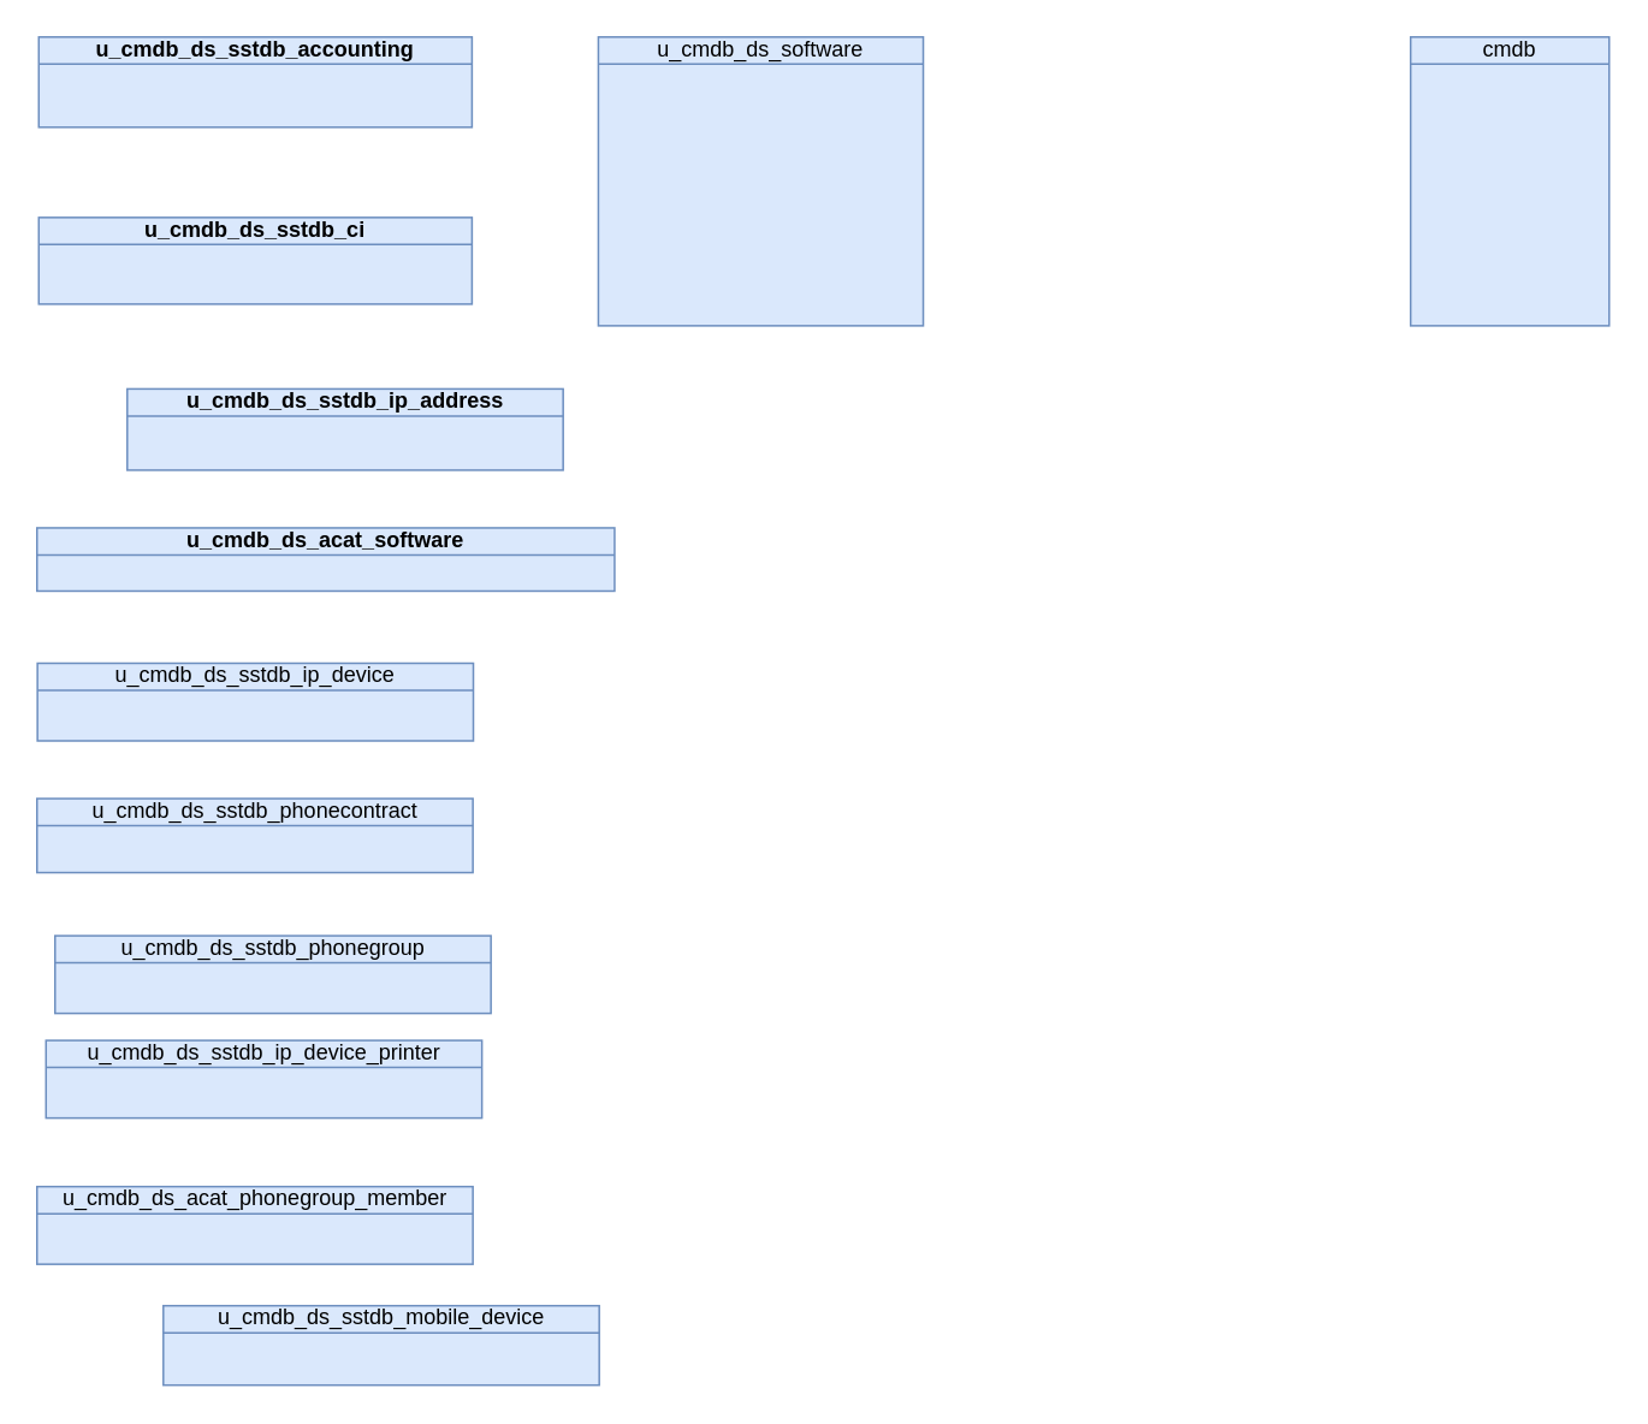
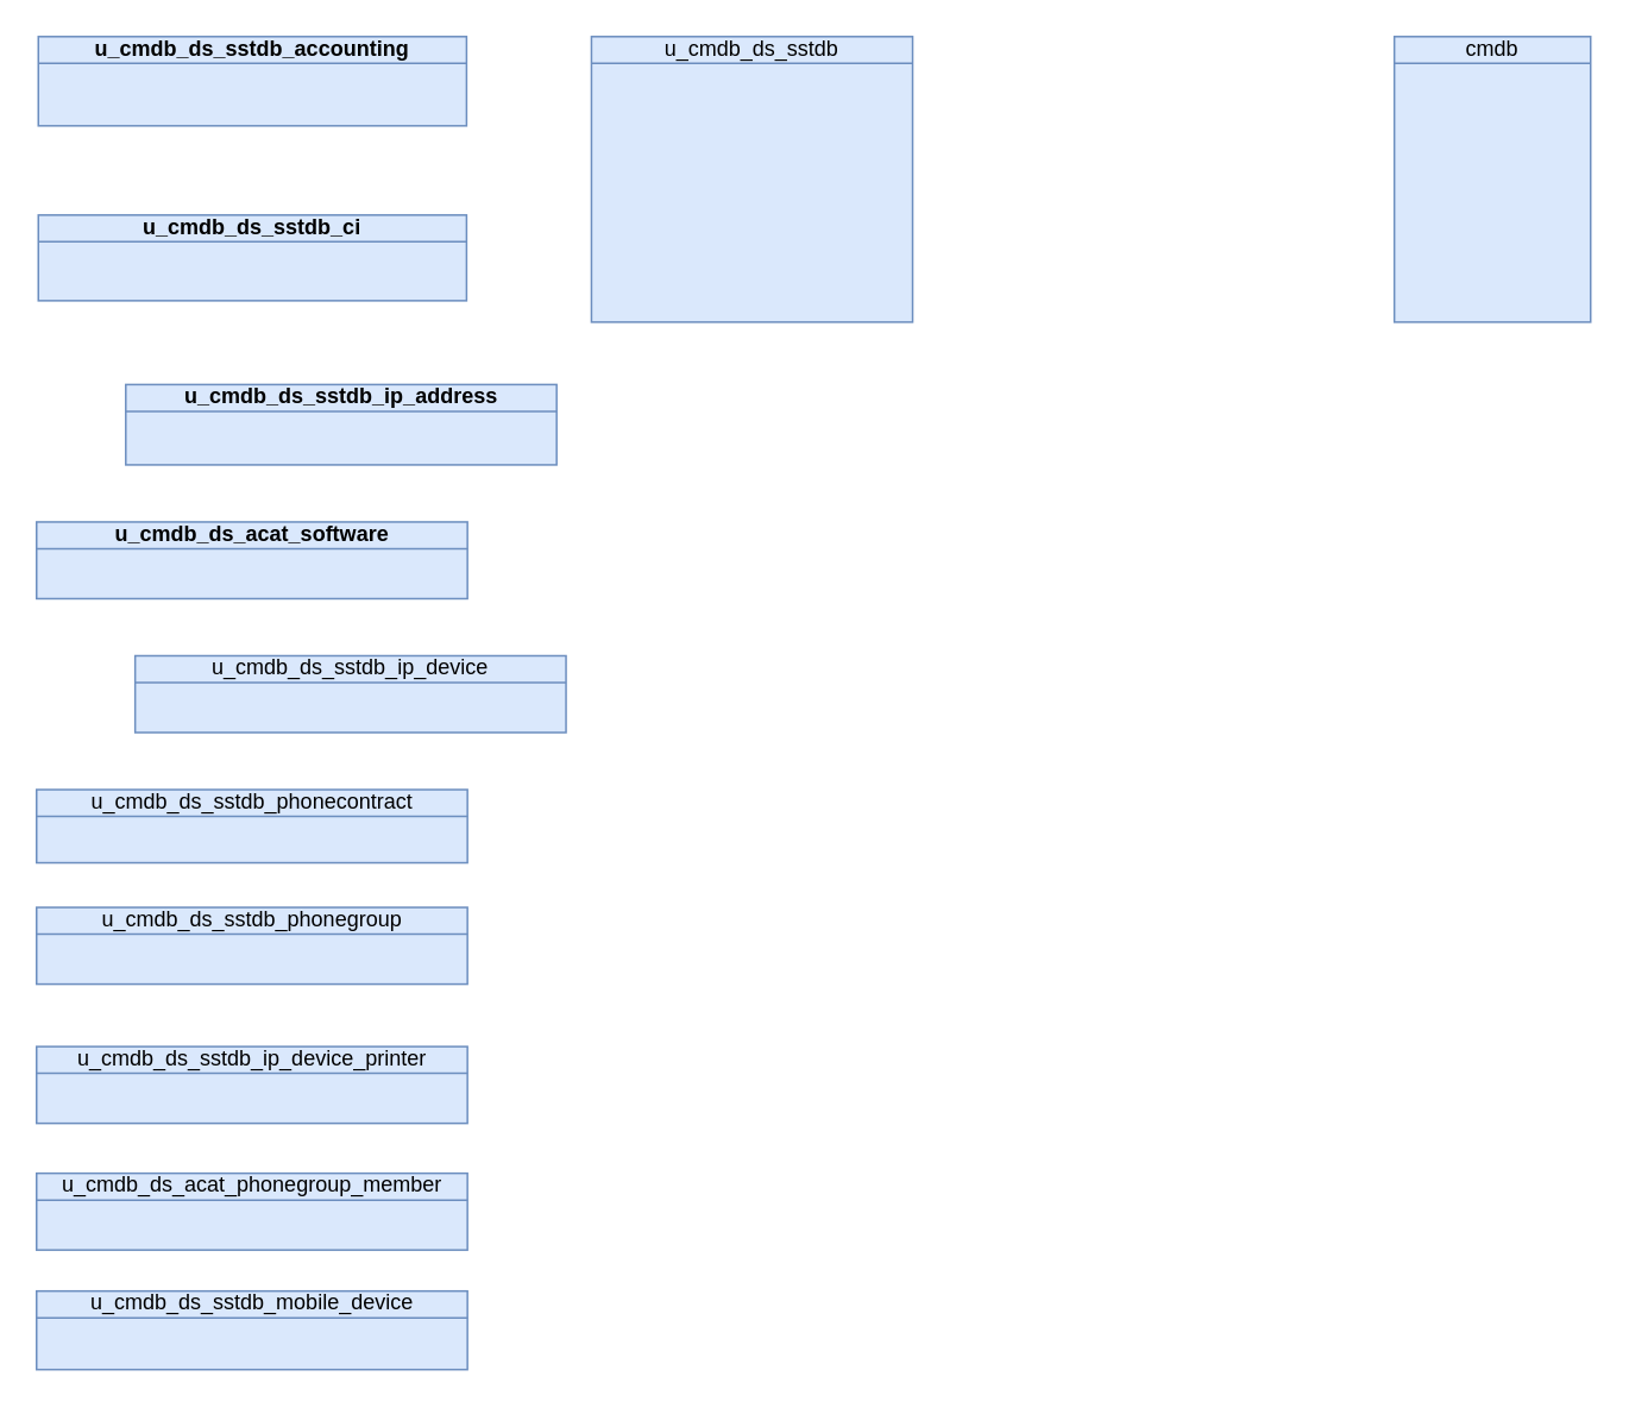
- <mxCell id="2" value="u_cmdb_ds_software" style="html=1;outlineConnect=0;whiteSpace=wrap;fillColor=#dae8fc;shape=mxgraph.archimate3.businessObject;overflow=fill;strokeColor=#6c8ebf;" parent="1" vertex="1"><mxGeometry x="331" y="20" width="180" height="160" as="geometry" /></mxCell>
+ <mxCell id="2" value="u_cmdb_ds_sstdb" style="html=1;outlineConnect=0;whiteSpace=wrap;fillColor=#dae8fc;shape=mxgraph.archimate3.businessObject;overflow=fill;strokeColor=#6c8ebf;" parent="1" vertex="1"><mxGeometry x="331" y="20" width="180" height="160" as="geometry" /></mxCell>
- <mxCell id="12" value="u_cmdb_ds_acat_software" style="html=1;outlineConnect=0;whiteSpace=wrap;fillColor=#dae8fc;shape=mxgraph.archimate3.businessObject;overflow=fill;strokeColor=#6c8ebf;fontStyle=1" parent="1" vertex="1"><mxGeometry x="20" y="292" width="320" height="35" as="geometry" /></mxCell>
+ <mxCell id="12" value="u_cmdb_ds_acat_software" style="html=1;outlineConnect=0;whiteSpace=wrap;fillColor=#dae8fc;shape=mxgraph.archimate3.businessObject;overflow=fill;strokeColor=#6c8ebf;fontStyle=1" parent="1" vertex="1"><mxGeometry x="20" y="292" width="241.5" height="43" as="geometry" /></mxCell>
- <mxCell id="5" value="u_cmdb_ds_sstdb_ip_device" style="html=1;outlineConnect=0;whiteSpace=wrap;fillColor=#dae8fc;shape=mxgraph.archimate3.businessObject;overflow=fill;strokeColor=#6c8ebf;" parent="1" vertex="1"><mxGeometry x="20.25" y="367" width="241.5" height="43" as="geometry" /></mxCell>
+ <mxCell id="5" value="u_cmdb_ds_sstdb_ip_device" style="html=1;outlineConnect=0;whiteSpace=wrap;fillColor=#dae8fc;shape=mxgraph.archimate3.businessObject;overflow=fill;strokeColor=#6c8ebf;" parent="1" vertex="1"><mxGeometry x="75.25" y="367" width="241.5" height="43" as="geometry" /></mxCell>
- <mxCell id="7" value="u_cmdb_ds_sstdb_phonegroup" style="html=1;outlineConnect=0;whiteSpace=wrap;fillColor=#dae8fc;shape=mxgraph.archimate3.businessObject;overflow=fill;strokeColor=#6c8ebf;" parent="1" vertex="1"><mxGeometry x="30" y="518" width="241.5" height="43" as="geometry" /></mxCell>
+ <mxCell id="7" value="u_cmdb_ds_sstdb_phonegroup" style="html=1;outlineConnect=0;whiteSpace=wrap;fillColor=#dae8fc;shape=mxgraph.archimate3.businessObject;overflow=fill;strokeColor=#6c8ebf;" parent="1" vertex="1"><mxGeometry x="20" y="508" width="241.5" height="43" as="geometry" /></mxCell>
- <mxCell id="9" value="u_cmdb_ds_sstdb_ip_device_printer" style="html=1;outlineConnect=0;whiteSpace=wrap;fillColor=#dae8fc;shape=mxgraph.archimate3.businessObject;overflow=fill;strokeColor=#6c8ebf;" parent="1" vertex="1"><mxGeometry x="25" y="576" width="241.5" height="43" as="geometry" /></mxCell>
+ <mxCell id="9" value="u_cmdb_ds_sstdb_ip_device_printer" style="html=1;outlineConnect=0;whiteSpace=wrap;fillColor=#dae8fc;shape=mxgraph.archimate3.businessObject;overflow=fill;strokeColor=#6c8ebf;" parent="1" vertex="1"><mxGeometry x="20" y="586" width="241.5" height="43" as="geometry" /></mxCell>
- <mxCell id="11" value="u_cmdb_ds_sstdb_mobile_device" style="html=1;outlineConnect=0;whiteSpace=wrap;fillColor=#dae8fc;shape=mxgraph.archimate3.businessObject;overflow=fill;strokeColor=#6c8ebf;" parent="1" vertex="1"><mxGeometry x="90" y="723" width="241.5" height="44" as="geometry" /></mxCell>
+ <mxCell id="11" value="u_cmdb_ds_sstdb_mobile_device" style="html=1;outlineConnect=0;whiteSpace=wrap;fillColor=#dae8fc;shape=mxgraph.archimate3.businessObject;overflow=fill;strokeColor=#6c8ebf;" parent="1" vertex="1"><mxGeometry x="20" y="723" width="241.5" height="44" as="geometry" /></mxCell>
